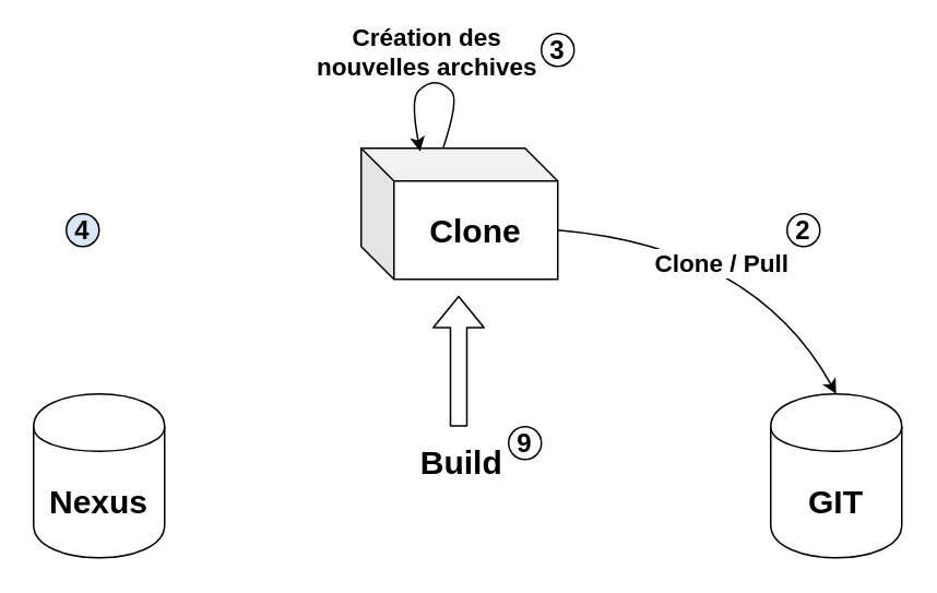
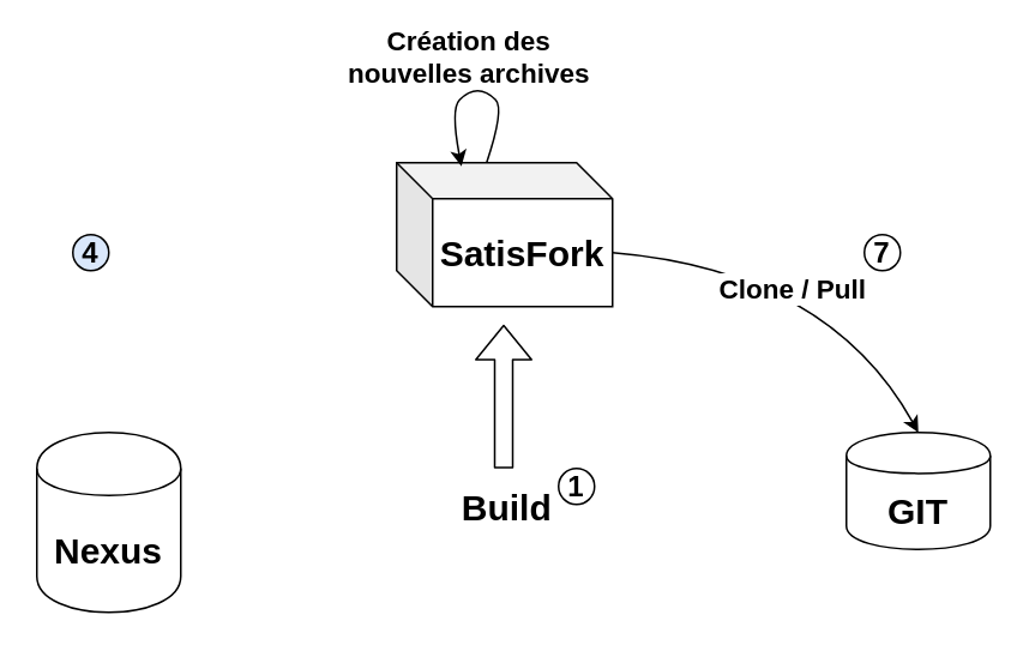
- <mxCell id="13" value="&lt;b&gt;&lt;font style=&quot;font-size: 16px&quot;&gt;3&lt;/font&gt;&lt;/b&gt;" style="ellipse;whiteSpace=wrap;html=1;aspect=fixed;" vertex="1" parent="1"><mxGeometry x="330" y="20" width="20" height="20" as="geometry" /></mxCell>
- <mxCell id="2" value="&lt;font style=&quot;font-size: 20px&quot;&gt;&lt;b&gt;Clone&lt;/b&gt;&lt;/font&gt;" style="shape=cube;whiteSpace=wrap;html=1;boundedLbl=1;backgroundOutline=1;darkOpacity=0.05;darkOpacity2=0.1;" parent="1" vertex="1"><mxGeometry x="220" y="90" width="120" height="80" as="geometry" /></mxCell>
+ <mxCell id="2" value="&lt;font style=&quot;font-size: 20px&quot;&gt;&lt;b&gt;SatisFork&lt;/b&gt;&lt;/font&gt;" style="shape=cube;whiteSpace=wrap;html=1;boundedLbl=1;backgroundOutline=1;darkOpacity=0.05;darkOpacity2=0.1;" parent="1" vertex="1"><mxGeometry x="220" y="90" width="120" height="80" as="geometry" /></mxCell>
- <mxCell id="12" value="&lt;b&gt;&lt;font style=&quot;font-size: 16px&quot;&gt;2&lt;/font&gt;&lt;/b&gt;" style="ellipse;whiteSpace=wrap;html=1;aspect=fixed;" vertex="1" parent="1"><mxGeometry x="480" y="130" width="20" height="20" as="geometry" /></mxCell>
+ <mxCell id="12" value="&lt;b&gt;&lt;font style=&quot;font-size: 16px&quot;&gt;7&lt;/font&gt;&lt;/b&gt;" style="ellipse;whiteSpace=wrap;html=1;aspect=fixed;" vertex="1" parent="1"><mxGeometry x="480" y="130" width="20" height="20" as="geometry" /></mxCell>
- <mxCell id="11" value="&lt;b&gt;&lt;font style=&quot;font-size: 16px&quot;&gt;9&lt;/font&gt;&lt;/b&gt;" style="ellipse;whiteSpace=wrap;html=1;aspect=fixed;" vertex="1" parent="1"><mxGeometry x="310" y="260" width="20" height="20" as="geometry" /></mxCell>
+ <mxCell id="11" value="&lt;b&gt;&lt;font style=&quot;font-size: 16px&quot;&gt;1&lt;/font&gt;&lt;/b&gt;" style="ellipse;whiteSpace=wrap;html=1;aspect=fixed;" vertex="1" parent="1"><mxGeometry x="310" y="260" width="20" height="20" as="geometry" /></mxCell>
- <mxCell id="4" value="&lt;b&gt;&lt;font style=&quot;font-size: 20px&quot;&gt;GIT&lt;/font&gt;&lt;/b&gt;" style="shape=cylinder;whiteSpace=wrap;html=1;boundedLbl=1;backgroundOutline=1;" parent="1" vertex="1"><mxGeometry x="470" y="240" width="80" height="100" as="geometry" /></mxCell>
+ <mxCell id="4" value="&lt;b&gt;&lt;font style=&quot;font-size: 20px&quot;&gt;GIT&lt;/font&gt;&lt;/b&gt;" style="shape=cylinder;whiteSpace=wrap;html=1;boundedLbl=1;backgroundOutline=1;" parent="1" vertex="1"><mxGeometry x="470" y="240" width="80" height="65" as="geometry" /></mxCell>
